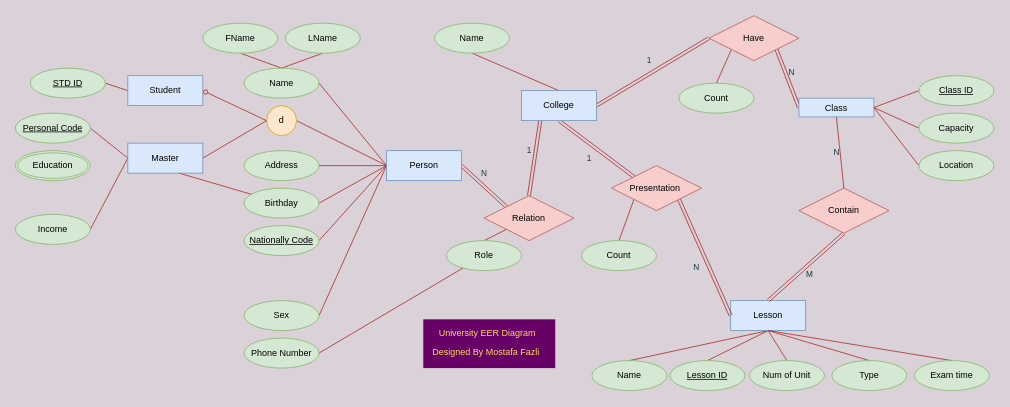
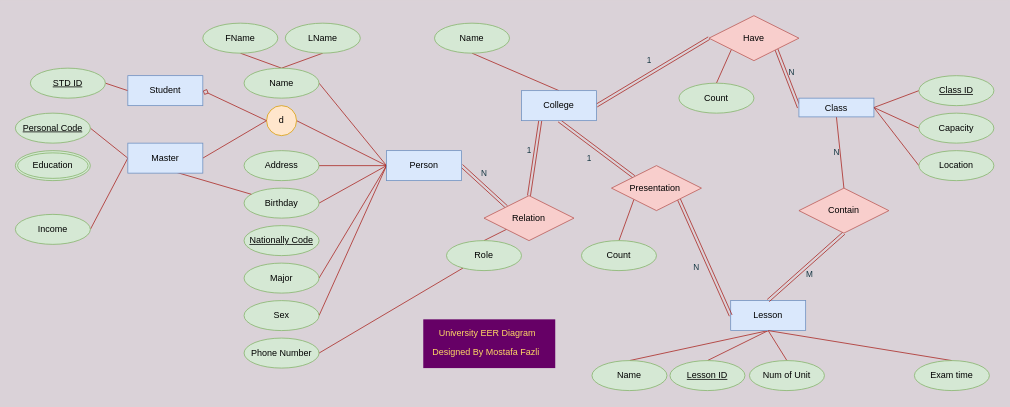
- <mxCell id="5" style="edgeStyle=none;rounded=0;orthogonalLoop=1;jettySize=auto;html=1;exitX=0;exitY=0.5;exitDx=0;exitDy=0;entryX=1;entryY=0.5;entryDx=0;entryDy=0;endArrow=none;endFill=0;strokeColor=#A8201A;fontColor=#143642;labelBackgroundColor=#DAD2D8;" parent="1" source="10" target="23" edge="1"><mxGeometry relative="1" as="geometry" /></mxCell>
+ <mxCell id="6" style="edgeStyle=none;rounded=0;orthogonalLoop=1;jettySize=auto;html=1;exitX=0;exitY=0.5;exitDx=0;exitDy=0;entryX=1;entryY=0.5;entryDx=0;entryDy=0;endArrow=none;endFill=0;strokeColor=#A8201A;fontColor=#143642;labelBackgroundColor=#DAD2D8;" parent="1" source="10" target="24" edge="1"><mxGeometry relative="1" as="geometry" /></mxCell>
+ <mxCell id="24" value="Major" style="ellipse;whiteSpace=wrap;html=1;align=center;fillColor=#d5e8d4;strokeColor=#82b366;" parent="1" vertex="1"><mxGeometry x="325" y="350" width="100" height="40" as="geometry" /></mxCell>
- <mxCell id="45" style="edgeStyle=none;rounded=0;orthogonalLoop=1;jettySize=auto;html=1;exitX=0.5;exitY=1;exitDx=0;exitDy=0;entryX=0.5;entryY=0;entryDx=0;entryDy=0;endArrow=none;endFill=0;strokeColor=#A8201A;fontColor=#143642;labelBackgroundColor=#DAD2D8;" parent="1" source="46" target="51" edge="1"><mxGeometry relative="1" as="geometry" /></mxCell>
- <mxCell id="51" value="Type" style="ellipse;whiteSpace=wrap;html=1;align=center;fillColor=#d5e8d4;strokeColor=#82b366;" parent="1" vertex="1"><mxGeometry x="1109" y="480" width="100" height="40" as="geometry" /></mxCell>
